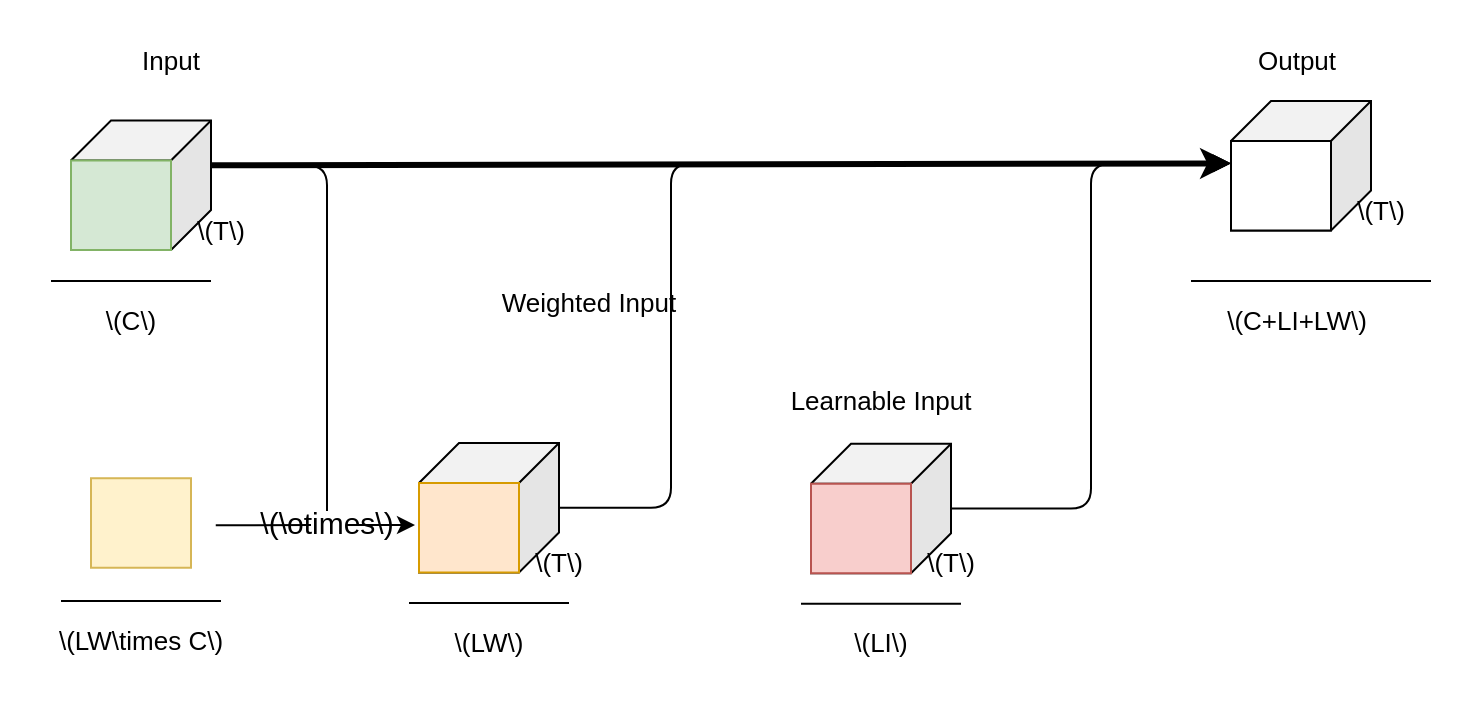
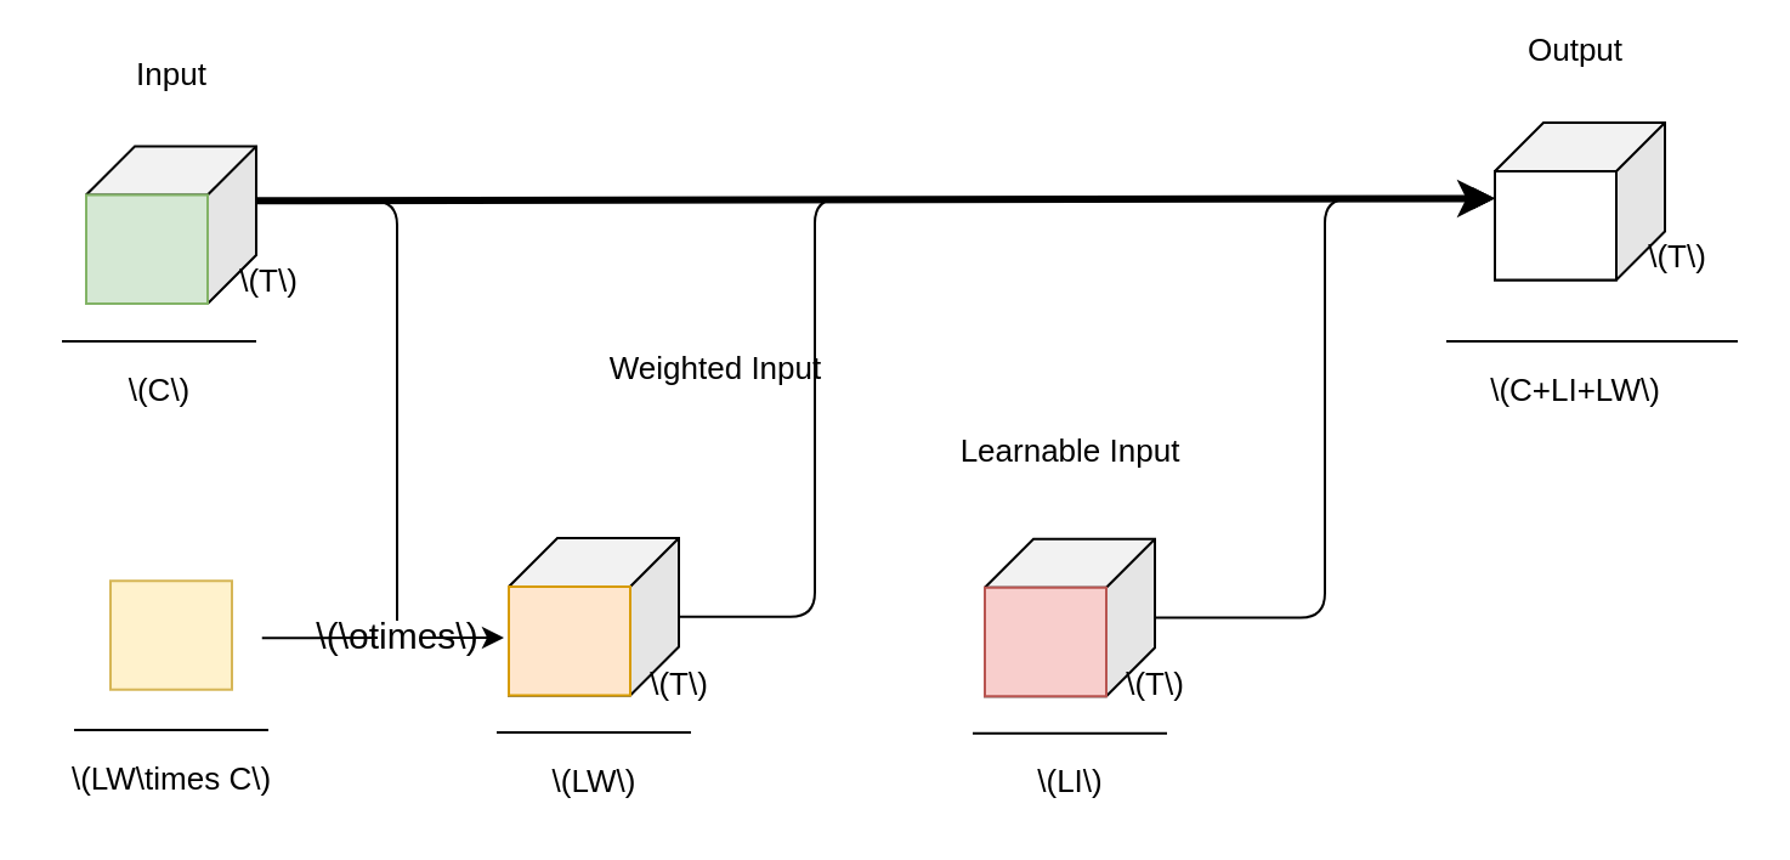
- <mxCell id="5" value="Input" style="text;html=1;align=center;verticalAlign=middle;resizable=0;points=[];;autosize=1;fontSize=13;" parent="1" vertex="1"><mxGeometry x="65" y="20" width="40" height="20" as="geometry" /></mxCell>
+ <mxCell id="5" value="Input" style="text;html=1;align=center;verticalAlign=middle;resizable=0;points=[];;autosize=1;fontSize=13;" parent="1" vertex="1"><mxGeometry x="50" y="20" width="40" height="20" as="geometry" /></mxCell>
- <mxCell id="9" value="Output" style="text;html=1;align=center;verticalAlign=middle;resizable=0;points=[];;autosize=1;fontSize=13;" parent="1" vertex="1"><mxGeometry x="623" y="20" width="50" height="20" as="geometry" /></mxCell>
+ <mxCell id="9" value="Output" style="text;html=1;align=center;verticalAlign=middle;resizable=0;points=[];;autosize=1;fontSize=13;" parent="1" vertex="1"><mxGeometry x="623" y="10" width="50" height="20" as="geometry" /></mxCell>
- <mxCell id="29" value="Learnable Input" style="text;html=1;align=center;verticalAlign=middle;resizable=0;points=[];;autosize=1;fontSize=13;" parent="1" vertex="1"><mxGeometry x="385" y="190" width="110" height="20" as="geometry" /></mxCell>
+ <mxCell id="29" value="Learnable Input" style="text;html=1;align=center;verticalAlign=middle;resizable=0;points=[];;autosize=1;fontSize=13;" parent="1" vertex="1"><mxGeometry x="385" y="175" width="110" height="20" as="geometry" /></mxCell>
